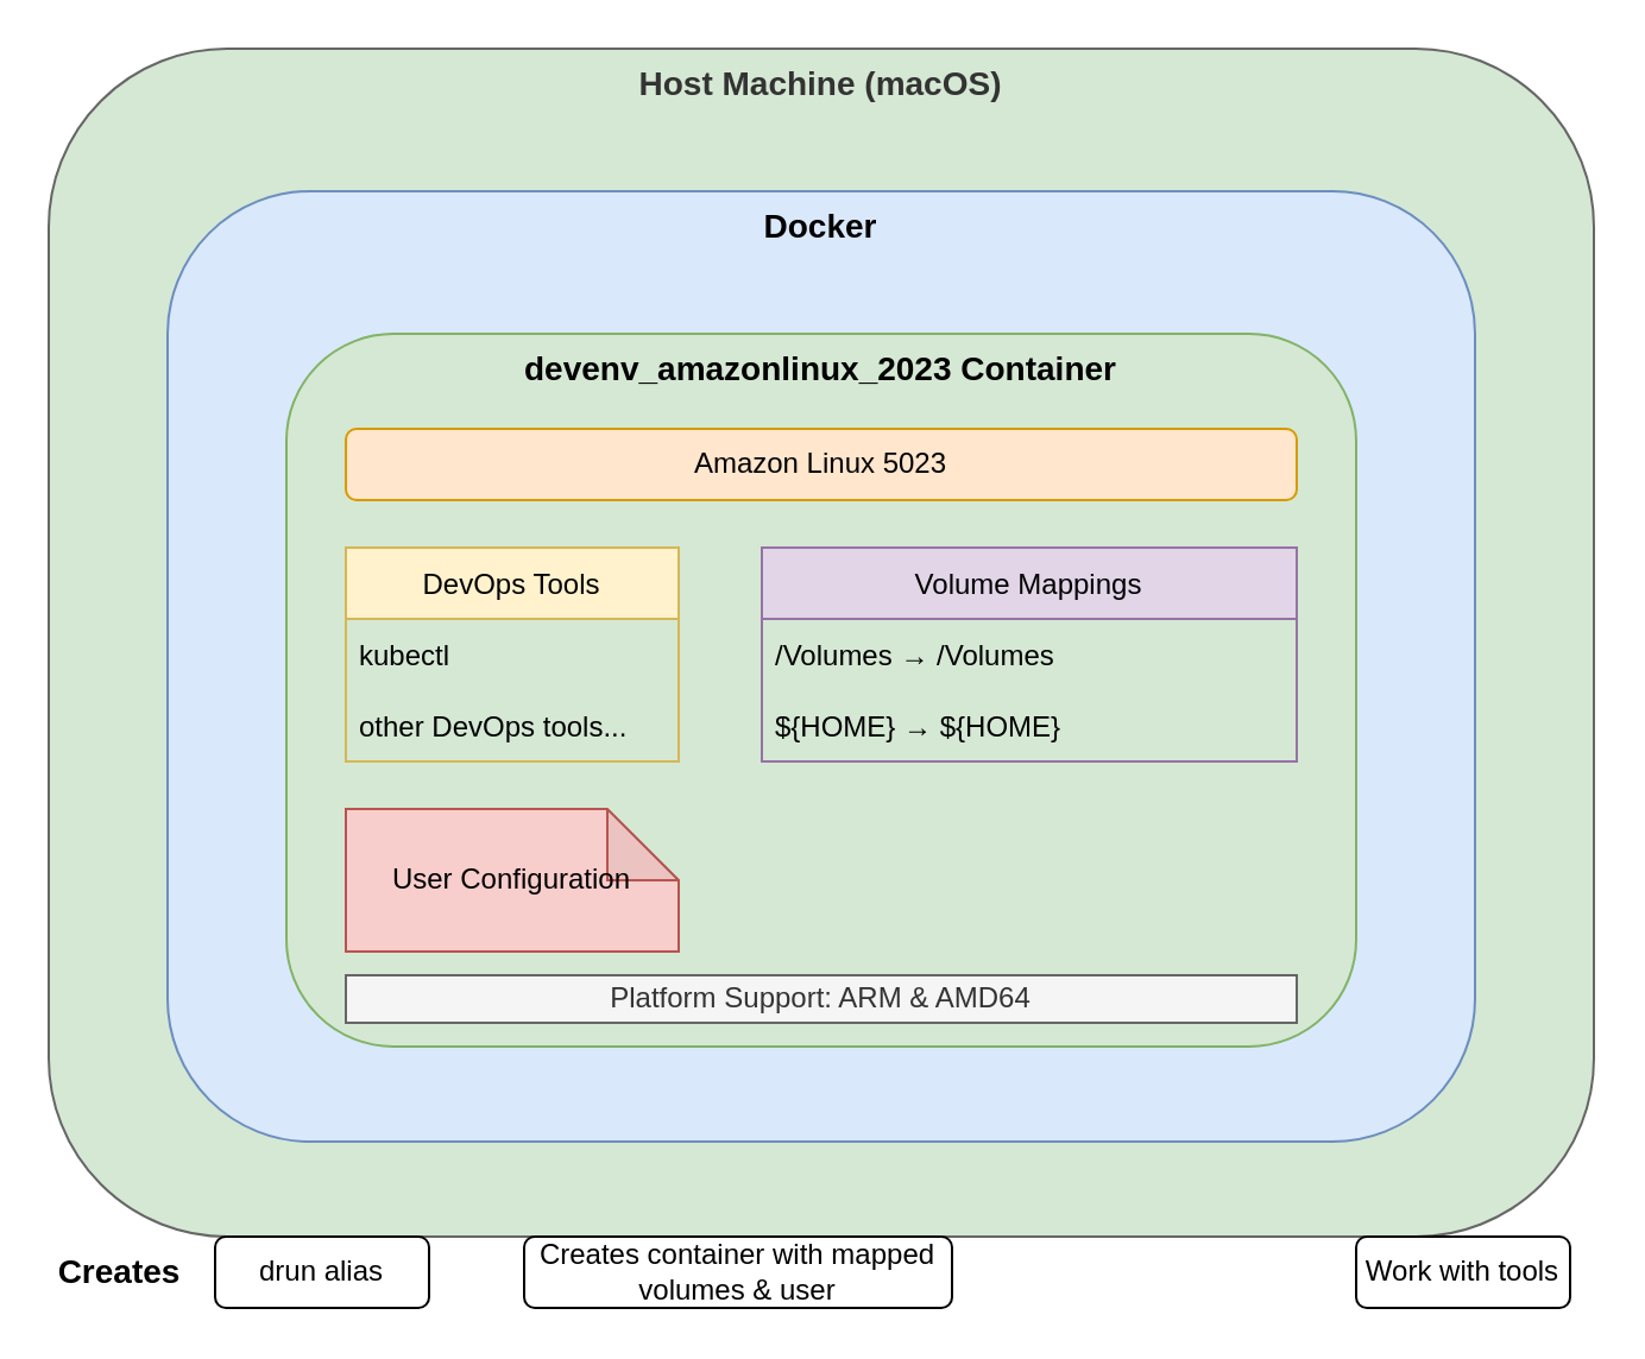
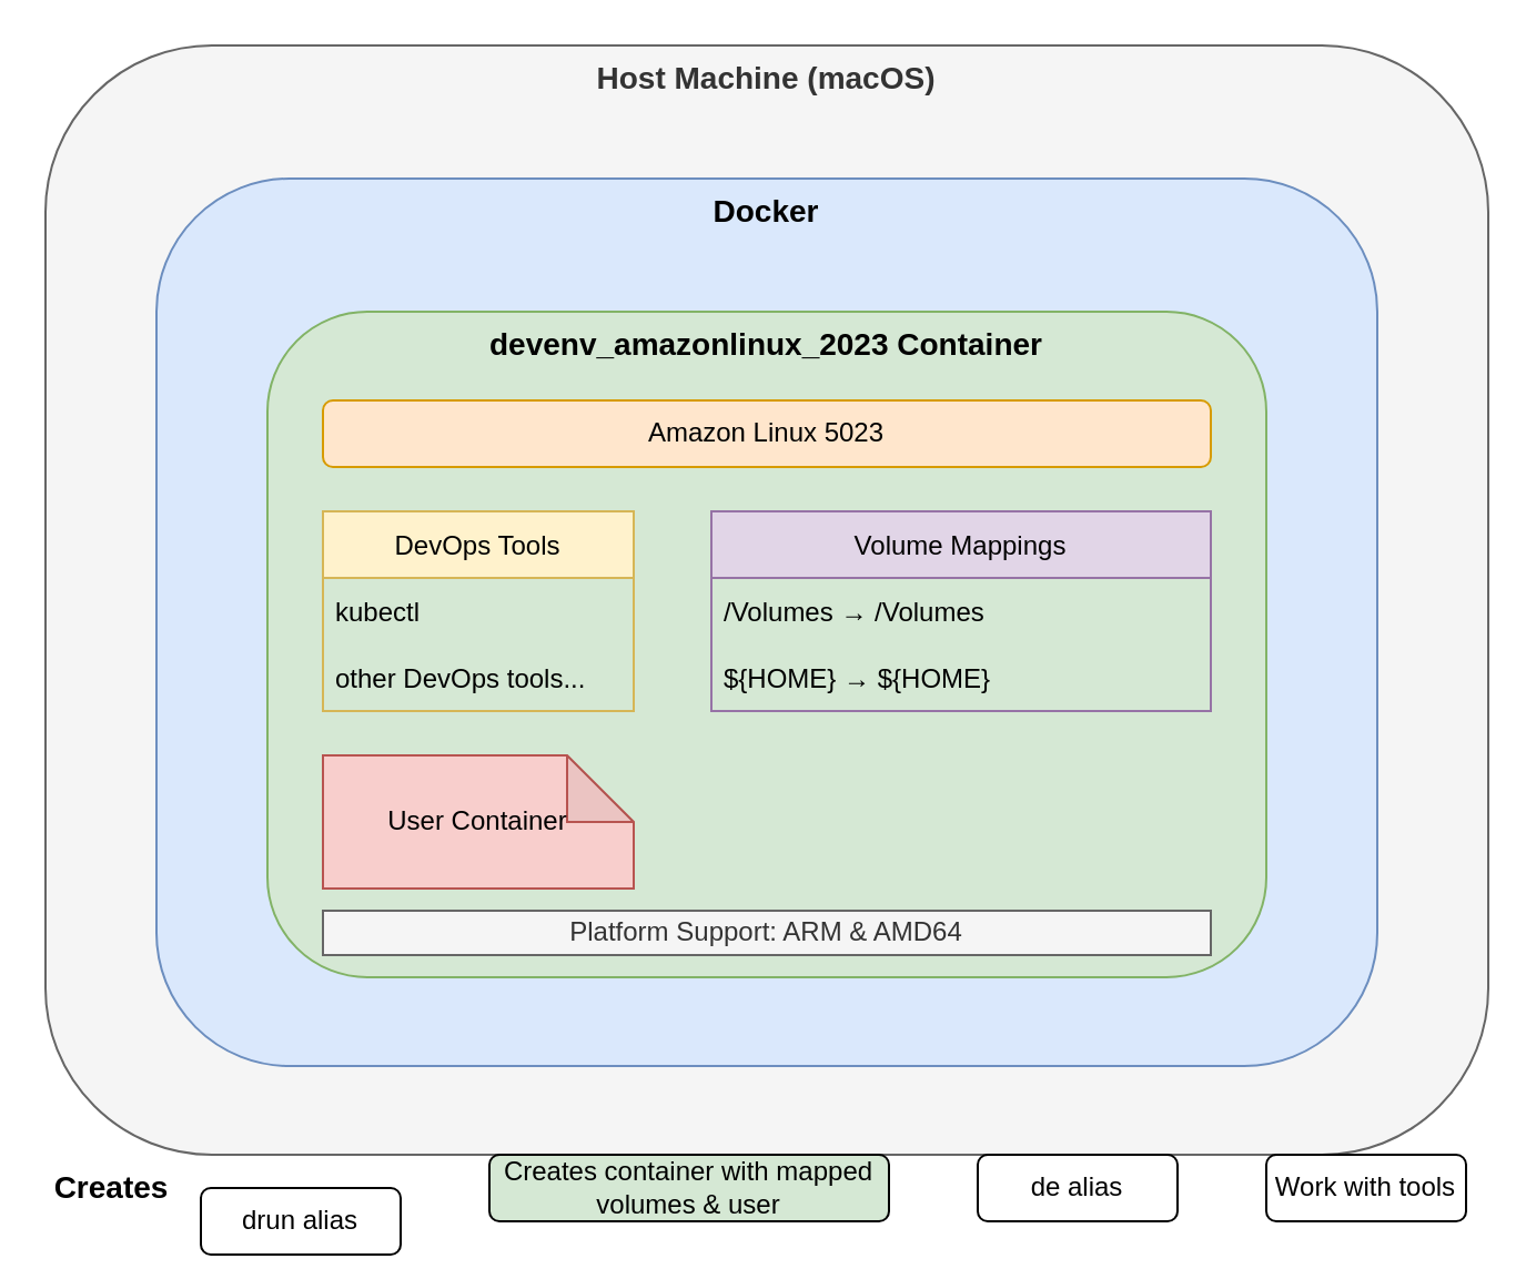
- <mxCell id="2" value="Host Machine (macOS)" style="rounded=1;whiteSpace=wrap;html=1;fillColor=#d5e8d4;strokeColor=#666666;fontColor=#333333;verticalAlign=top;fontSize=14;fontStyle=1;" vertex="1" parent="1"><mxGeometry x="20" y="20" width="650" height="500" as="geometry" /></mxCell>
+ <mxCell id="2" value="Host Machine (macOS)" style="rounded=1;whiteSpace=wrap;html=1;fillColor=#f5f5f5;strokeColor=#666666;fontColor=#333333;verticalAlign=top;fontSize=14;fontStyle=1" vertex="1" parent="1"><mxGeometry x="20" y="20" width="650" height="500" as="geometry" /></mxCell>
- <mxCell id="12" value="User Configuration" style="shape=note;whiteSpace=wrap;html=1;backgroundOutline=1;darkOpacity=0.05;fillColor=#f8cecc;strokeColor=#b85450;" vertex="1" parent="1"><mxGeometry x="145" y="340" width="140" height="60" as="geometry" /></mxCell>
+ <mxCell id="12" value="User Container" style="shape=note;whiteSpace=wrap;html=1;backgroundOutline=1;darkOpacity=0.05;fillColor=#f8cecc;strokeColor=#b85450;" vertex="1" parent="1"><mxGeometry x="145" y="340" width="140" height="60" as="geometry" /></mxCell>
- <mxCell id="14" value="drun alias" style="rounded=1;whiteSpace=wrap;html=1;" vertex="1" parent="1"><mxGeometry x="90" y="520" width="90" height="30" as="geometry" /></mxCell>
+ <mxCell id="14" value="drun alias" style="rounded=1;whiteSpace=wrap;html=1;" vertex="1" parent="1"><mxGeometry x="90" y="535" width="90" height="30" as="geometry" /></mxCell>
- <mxCell id="15" value="Creates container with mapped volumes &amp; user" style="rounded=1;whiteSpace=wrap;html=1;" vertex="1" parent="1"><mxGeometry x="220" y="520" width="180" height="30" as="geometry" /></mxCell>
+ <mxCell id="15" value="Creates container with mapped volumes &amp; user" style="rounded=1;whiteSpace=wrap;html=1;fillColor=#d5e8d4;" vertex="1" parent="1"><mxGeometry x="220" y="520" width="180" height="30" as="geometry" /></mxCell>
+ <mxCell id="16" value="de alias" style="rounded=1;whiteSpace=wrap;html=1;" vertex="1" parent="1"><mxGeometry x="440" y="520" width="90" height="30" as="geometry" /></mxCell>
